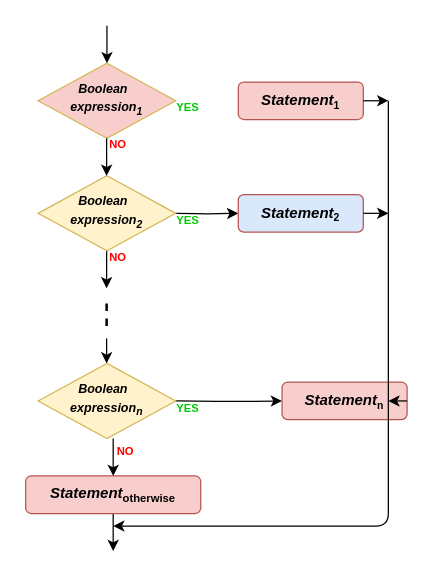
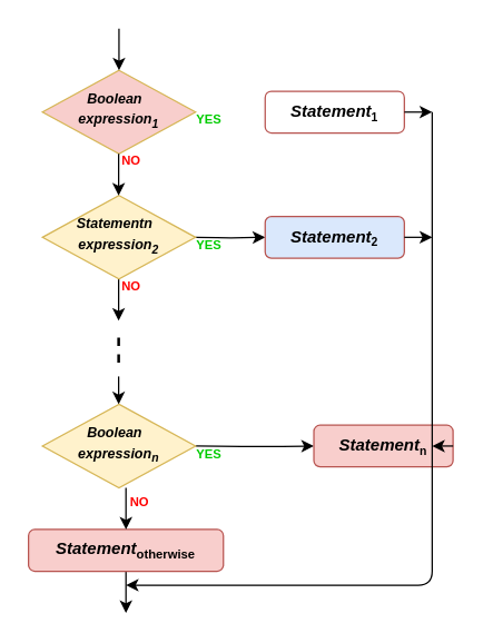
- <mxCell id="3" value="&lt;b&gt;&lt;i&gt;Statement&lt;/i&gt;&lt;font size=&quot;1&quot;&gt;&lt;sub&gt;1&lt;/sub&gt;&lt;/font&gt;&lt;/b&gt;" style="rounded=1;whiteSpace=wrap;html=1;fontSize=12;glass=0;strokeWidth=1;shadow=0;fillColor=#f8cecc;strokeColor=#b85450;" parent="1" vertex="1"><mxGeometry x="190" y="65" width="100" height="30" as="geometry" /></mxCell>
+ <mxCell id="3" value="&lt;b&gt;&lt;i&gt;Statement&lt;/i&gt;&lt;font size=&quot;1&quot;&gt;&lt;sub&gt;1&lt;/sub&gt;&lt;/font&gt;&lt;/b&gt;" style="rounded=1;whiteSpace=wrap;html=1;fontSize=12;glass=0;strokeWidth=1;shadow=0;fillColor=#ffffff;strokeColor=#b85450;" parent="1" vertex="1"><mxGeometry x="190" y="65" width="100" height="30" as="geometry" /></mxCell>
- <mxCell id="24" value="&lt;span style=&quot;font-size: 10px&quot;&gt;&lt;i&gt;&lt;b&gt;Boolean &amp;nbsp; expression&lt;sub&gt;2&lt;/sub&gt;&lt;/b&gt;&lt;/i&gt;&lt;/span&gt;" style="rhombus;whiteSpace=wrap;html=1;shadow=0;fontFamily=Helvetica;fontSize=12;align=center;strokeWidth=1;spacing=6;spacingTop=-4;fillColor=#fff2cc;strokeColor=#d6b656;" vertex="1" parent="1"><mxGeometry x="30" y="140" width="110" height="60" as="geometry" /></mxCell>
+ <mxCell id="24" value="&lt;span style=&quot;font-size: 10px&quot;&gt;&lt;i&gt;&lt;b&gt;Statementn &amp;nbsp; expression&lt;sub&gt;2&lt;/sub&gt;&lt;/b&gt;&lt;/i&gt;&lt;/span&gt;" style="rhombus;whiteSpace=wrap;html=1;shadow=0;fontFamily=Helvetica;fontSize=12;align=center;strokeWidth=1;spacing=6;spacingTop=-4;fillColor=#fff2cc;strokeColor=#d6b656;" vertex="1" parent="1"><mxGeometry x="30" y="140" width="110" height="60" as="geometry" /></mxCell>
